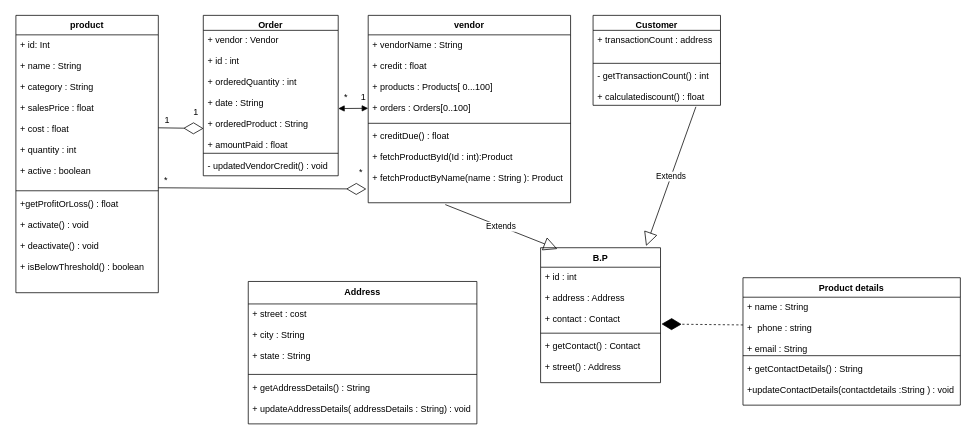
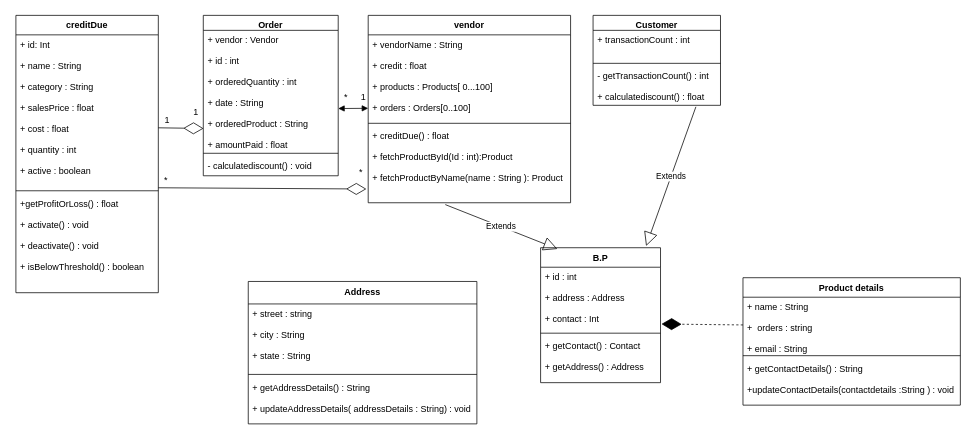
- <mxCell id="2" value="product" style="swimlane;fontStyle=1;align=center;verticalAlign=top;childLayout=stackLayout;horizontal=1;startSize=26;horizontalStack=0;resizeParent=1;resizeParentMax=0;resizeLast=0;collapsible=1;marginBottom=0;" parent="1" vertex="1"><mxGeometry x="20" y="20" width="190" height="370" as="geometry" /></mxCell>
+ <mxCell id="2" value="creditDue" style="swimlane;fontStyle=1;align=center;verticalAlign=top;childLayout=stackLayout;horizontal=1;startSize=26;horizontalStack=0;resizeParent=1;resizeParentMax=0;resizeLast=0;collapsible=1;marginBottom=0;" parent="1" vertex="1"><mxGeometry x="20" y="20" width="190" height="370" as="geometry" /></mxCell>
- <mxCell id="20" value="+ transactionCount : address" style="text;strokeColor=none;fillColor=none;align=left;verticalAlign=top;spacingLeft=4;spacingRight=4;overflow=hidden;rotatable=0;points=[[0,0.5],[1,0.5]];portConstraint=eastwest;" parent="19" vertex="1"><mxGeometry y="20" width="170" height="40" as="geometry" /></mxCell>
+ <mxCell id="20" value="+ transactionCount : int" style="text;strokeColor=none;fillColor=none;align=left;verticalAlign=top;spacingLeft=4;spacingRight=4;overflow=hidden;rotatable=0;points=[[0,0.5],[1,0.5]];portConstraint=eastwest;" parent="19" vertex="1"><mxGeometry y="20" width="170" height="40" as="geometry" /></mxCell>
- <mxCell id="26" value="- updatedVendorCredit() : void" style="text;strokeColor=none;fillColor=none;align=left;verticalAlign=top;spacingLeft=4;spacingRight=4;overflow=hidden;rotatable=0;points=[[0,0.5],[1,0.5]];portConstraint=eastwest;" parent="23" vertex="1"><mxGeometry y="188" width="180" height="26" as="geometry" /></mxCell>
+ <mxCell id="26" value="- calculatediscount() : void" style="text;strokeColor=none;fillColor=none;align=left;verticalAlign=top;spacingLeft=4;spacingRight=4;overflow=hidden;rotatable=0;points=[[0,0.5],[1,0.5]];portConstraint=eastwest;" parent="23" vertex="1"><mxGeometry y="188" width="180" height="26" as="geometry" /></mxCell>
- <mxCell id="16" value="+ id : int&#10;&#10;+ address : Address&#10;&#10;+ contact : Contact" style="text;strokeColor=none;fillColor=none;align=left;verticalAlign=top;spacingLeft=4;spacingRight=4;overflow=hidden;rotatable=0;points=[[0,0.5],[1,0.5]];portConstraint=eastwest;" parent="15" vertex="1"><mxGeometry y="26" width="160" height="84" as="geometry" /></mxCell>
+ <mxCell id="16" value="+ id : int&#10;&#10;+ address : Address&#10;&#10;+ contact : Int" style="text;strokeColor=none;fillColor=none;align=left;verticalAlign=top;spacingLeft=4;spacingRight=4;overflow=hidden;rotatable=0;points=[[0,0.5],[1,0.5]];portConstraint=eastwest;" parent="15" vertex="1"><mxGeometry y="26" width="160" height="84" as="geometry" /></mxCell>
- <mxCell id="28" value="+ name : String&#10;&#10;+  phone : string&#10;&#10;+ email : String" style="text;strokeColor=none;fillColor=none;align=left;verticalAlign=top;spacingLeft=4;spacingRight=4;overflow=hidden;rotatable=0;points=[[0,0.5],[1,0.5]];portConstraint=eastwest;" parent="27" vertex="1"><mxGeometry y="26" width="290" height="74" as="geometry" /></mxCell>
+ <mxCell id="28" value="+ name : String&#10;&#10;+  orders : string&#10;&#10;+ email : String" style="text;strokeColor=none;fillColor=none;align=left;verticalAlign=top;spacingLeft=4;spacingRight=4;overflow=hidden;rotatable=0;points=[[0,0.5],[1,0.5]];portConstraint=eastwest;" parent="27" vertex="1"><mxGeometry y="26" width="290" height="74" as="geometry" /></mxCell>
- <mxCell id="12" value="+ street : cost&#10;&#10;+ city : String&#10;&#10;+ state : String&#10;" style="text;strokeColor=none;fillColor=none;align=left;verticalAlign=top;spacingLeft=4;spacingRight=4;overflow=hidden;rotatable=0;points=[[0,0.5],[1,0.5]];portConstraint=eastwest;" parent="11" vertex="1"><mxGeometry y="30" width="305" height="90" as="geometry" /></mxCell>
+ <mxCell id="12" value="+ street : string&#10;&#10;+ city : String&#10;&#10;+ state : String&#10;" style="text;strokeColor=none;fillColor=none;align=left;verticalAlign=top;spacingLeft=4;spacingRight=4;overflow=hidden;rotatable=0;points=[[0,0.5],[1,0.5]];portConstraint=eastwest;" parent="11" vertex="1"><mxGeometry y="30" width="305" height="90" as="geometry" /></mxCell>
- <mxCell id="18" value="+ getContact() : Contact&#10;&#10;+ street() : Address" style="text;strokeColor=none;fillColor=none;align=left;verticalAlign=top;spacingLeft=4;spacingRight=4;overflow=hidden;rotatable=0;points=[[0,0.5],[1,0.5]];portConstraint=eastwest;" parent="15" vertex="1"><mxGeometry y="118" width="160" height="62" as="geometry" /></mxCell>
+ <mxCell id="18" value="+ getContact() : Contact&#10;&#10;+ getAddress() : Address" style="text;strokeColor=none;fillColor=none;align=left;verticalAlign=top;spacingLeft=4;spacingRight=4;overflow=hidden;rotatable=0;points=[[0,0.5],[1,0.5]];portConstraint=eastwest;" parent="15" vertex="1"><mxGeometry y="118" width="160" height="62" as="geometry" /></mxCell>
